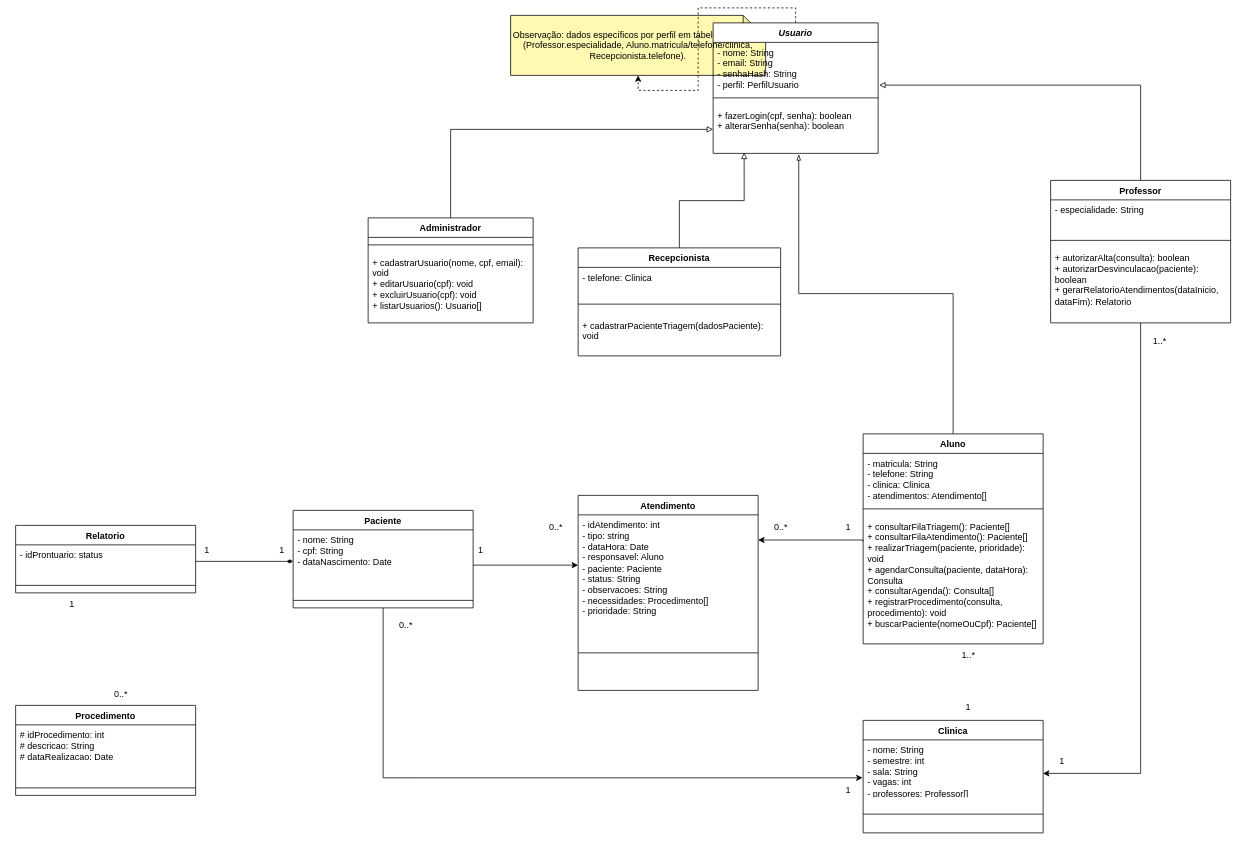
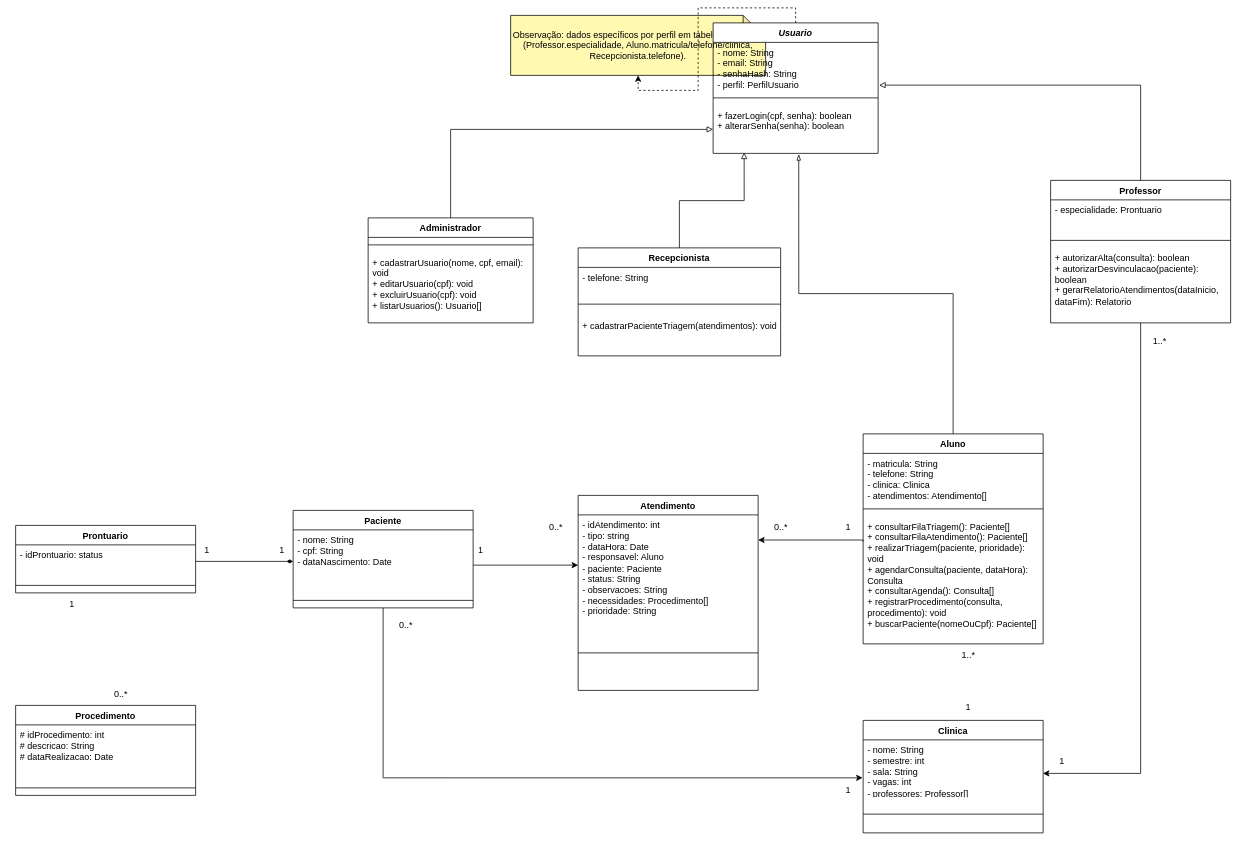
- <mxCell id="18" value="&lt;div&gt;- especialidade: String&lt;/div&gt;" style="text;strokeColor=none;fillColor=none;align=left;verticalAlign=top;spacingLeft=4;spacingRight=4;overflow=hidden;rotatable=0;points=[[0,0.5],[1,0.5]];portConstraint=eastwest;whiteSpace=wrap;html=1;" vertex="1" parent="17"><mxGeometry y="26" width="240" height="44" as="geometry" /></mxCell>
+ <mxCell id="18" value="&lt;div&gt;- especialidade: Prontuario&lt;/div&gt;" style="text;strokeColor=none;fillColor=none;align=left;verticalAlign=top;spacingLeft=4;spacingRight=4;overflow=hidden;rotatable=0;points=[[0,0.5],[1,0.5]];portConstraint=eastwest;whiteSpace=wrap;html=1;" vertex="1" parent="17"><mxGeometry y="26" width="240" height="44" as="geometry" /></mxCell>
- <mxCell id="13" value="&lt;div&gt;- telefone: Clinica&lt;/div&gt;" style="text;strokeColor=none;fillColor=none;align=left;verticalAlign=top;spacingLeft=4;spacingRight=4;overflow=hidden;rotatable=0;points=[[0,0.5],[1,0.5]];portConstraint=eastwest;whiteSpace=wrap;html=1;" vertex="1" parent="12"><mxGeometry y="26" width="270" height="34" as="geometry" /></mxCell>
+ <mxCell id="13" value="&lt;div&gt;- telefone: String&lt;/div&gt;" style="text;strokeColor=none;fillColor=none;align=left;verticalAlign=top;spacingLeft=4;spacingRight=4;overflow=hidden;rotatable=0;points=[[0,0.5],[1,0.5]];portConstraint=eastwest;whiteSpace=wrap;html=1;" vertex="1" parent="12"><mxGeometry y="26" width="270" height="34" as="geometry" /></mxCell>
- <mxCell id="15" value="+ cadastrarPacienteTriagem(dadosPaciente): void" style="text;strokeColor=none;fillColor=none;align=left;verticalAlign=top;spacingLeft=4;spacingRight=4;overflow=hidden;rotatable=0;points=[[0,0.5],[1,0.5]];portConstraint=eastwest;whiteSpace=wrap;html=1;" vertex="1" parent="12"><mxGeometry y="90" width="270" height="54" as="geometry" /></mxCell>
+ <mxCell id="15" value="+ cadastrarPacienteTriagem(atendimentos): void" style="text;strokeColor=none;fillColor=none;align=left;verticalAlign=top;spacingLeft=4;spacingRight=4;overflow=hidden;rotatable=0;points=[[0,0.5],[1,0.5]];portConstraint=eastwest;whiteSpace=wrap;html=1;" vertex="1" parent="12"><mxGeometry y="90" width="270" height="54" as="geometry" /></mxCell>
- <mxCell id="35" value="Relatorio" style="swimlane;fontStyle=1;align=center;verticalAlign=top;childLayout=stackLayout;horizontal=1;startSize=26;horizontalStack=0;resizeParent=1;resizeParentMax=0;resizeLast=0;collapsible=1;marginBottom=0;whiteSpace=wrap;html=1;" vertex="1" parent="1"><mxGeometry x="20" y="700" width="240" height="90" as="geometry" /></mxCell>
+ <mxCell id="35" value="Prontuario" style="swimlane;fontStyle=1;align=center;verticalAlign=top;childLayout=stackLayout;horizontal=1;startSize=26;horizontalStack=0;resizeParent=1;resizeParentMax=0;resizeLast=0;collapsible=1;marginBottom=0;whiteSpace=wrap;html=1;" vertex="1" parent="1"><mxGeometry x="20" y="700" width="240" height="90" as="geometry" /></mxCell>
